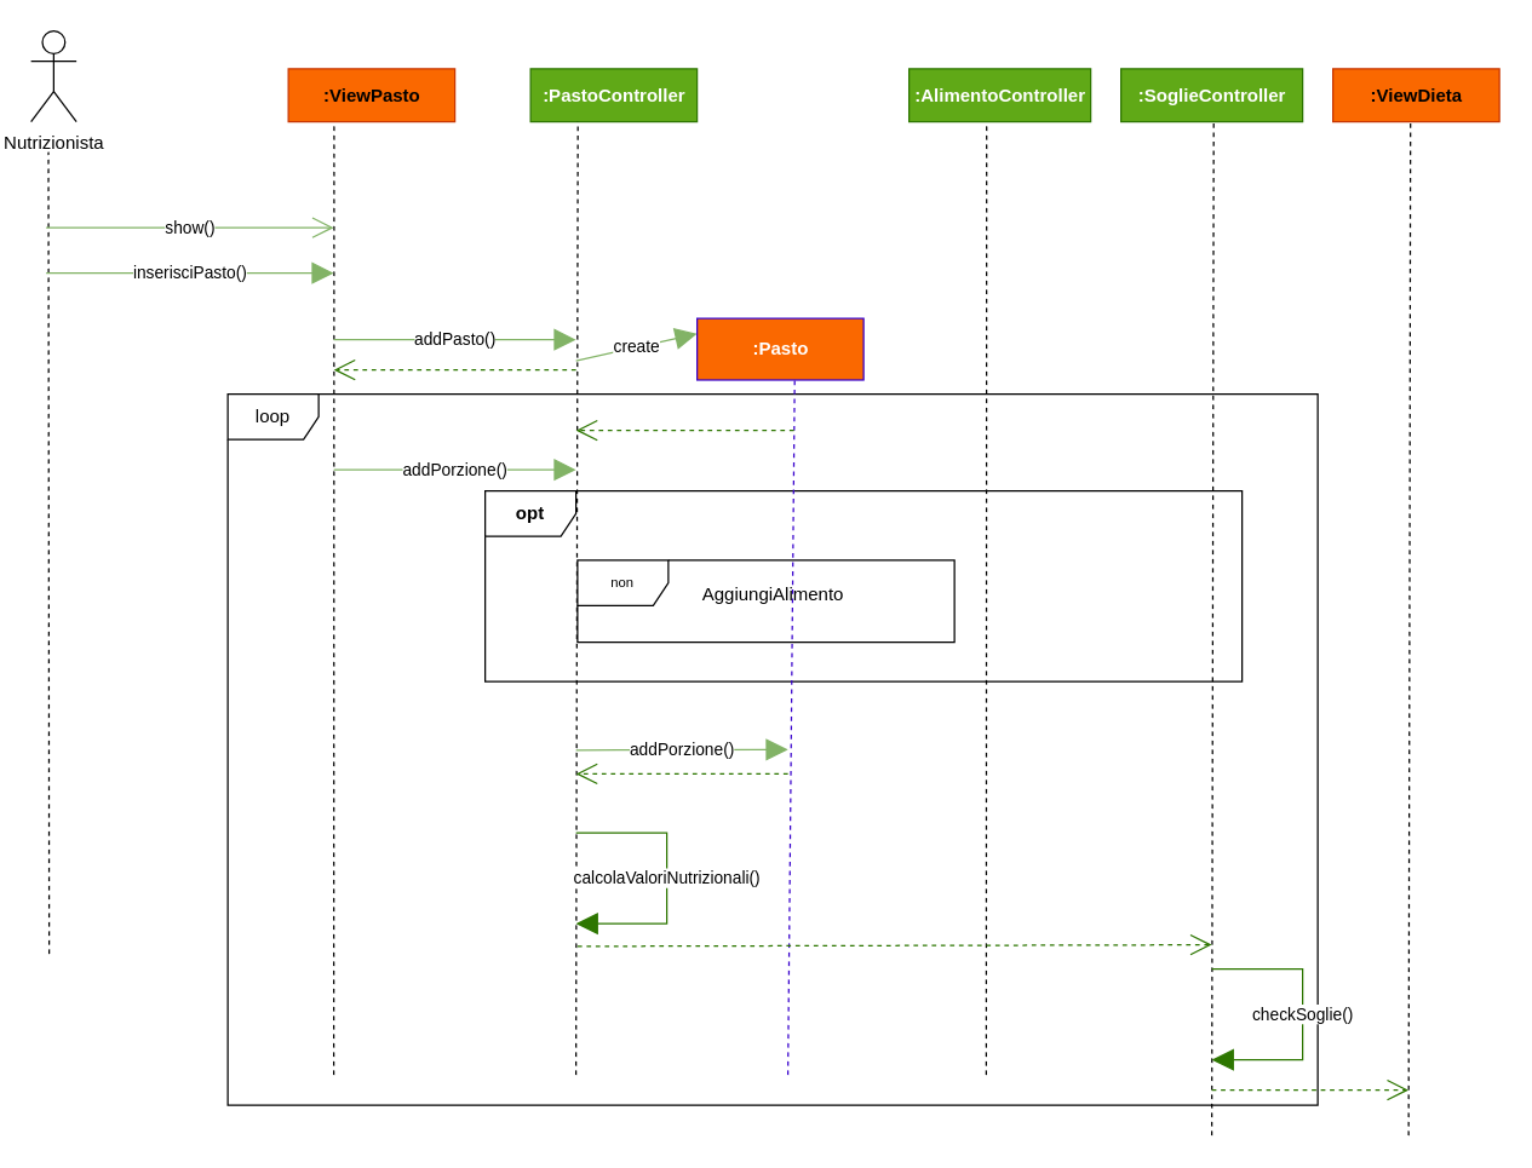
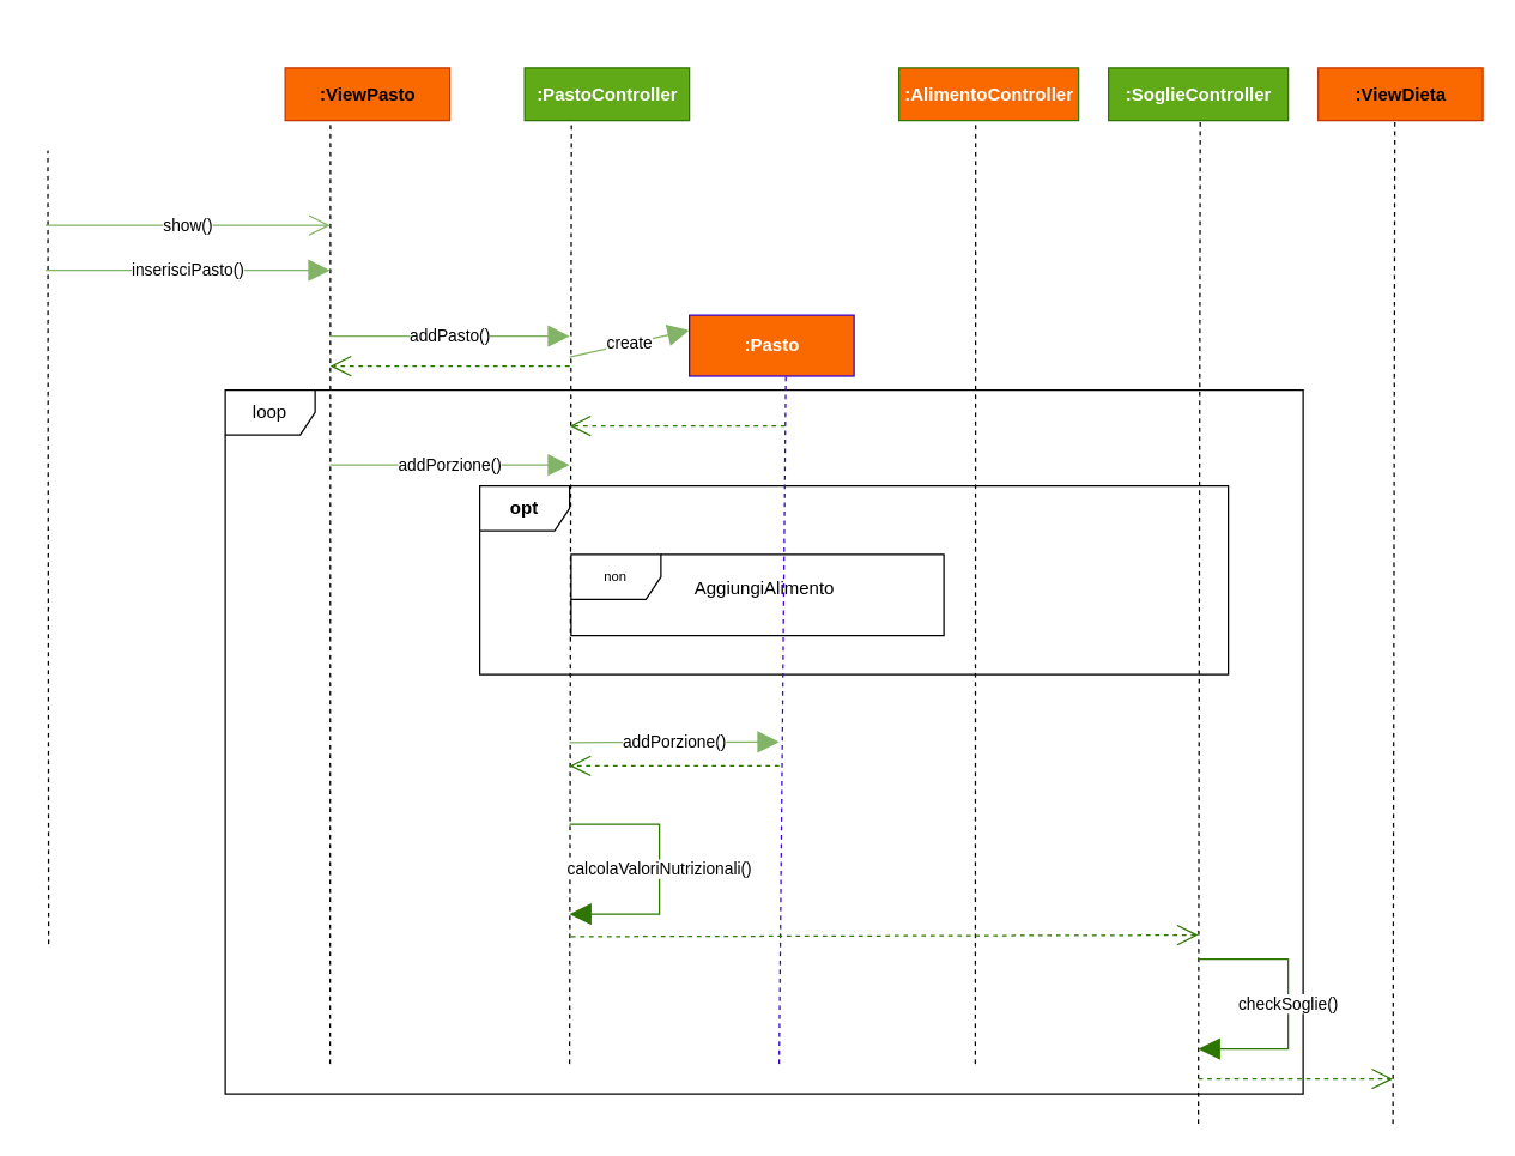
- <mxCell id="4" value="Nutrizionista" style="shape=umlActor;verticalLabelPosition=bottom;verticalAlign=top;html=1;outlineConnect=0;" parent="1" vertex="1"><mxGeometry x="20" y="20" width="30" height="60" as="geometry" /></mxCell>
- <mxCell id="19" value="&lt;b&gt;:AlimentoController&lt;/b&gt;" style="html=1;fillColor=#60a917;fontColor=#ffffff;strokeColor=#2D7600;" parent="1" vertex="1"><mxGeometry x="600" y="45" width="120" height="35" as="geometry" /></mxCell>
+ <mxCell id="19" value="&lt;b&gt;:AlimentoController&lt;/b&gt;" style="html=1;fillColor=#fa6800;fontColor=#ffffff;strokeColor=#2D7600;" parent="1" vertex="1"><mxGeometry x="600" y="45" width="120" height="35" as="geometry" /></mxCell>
